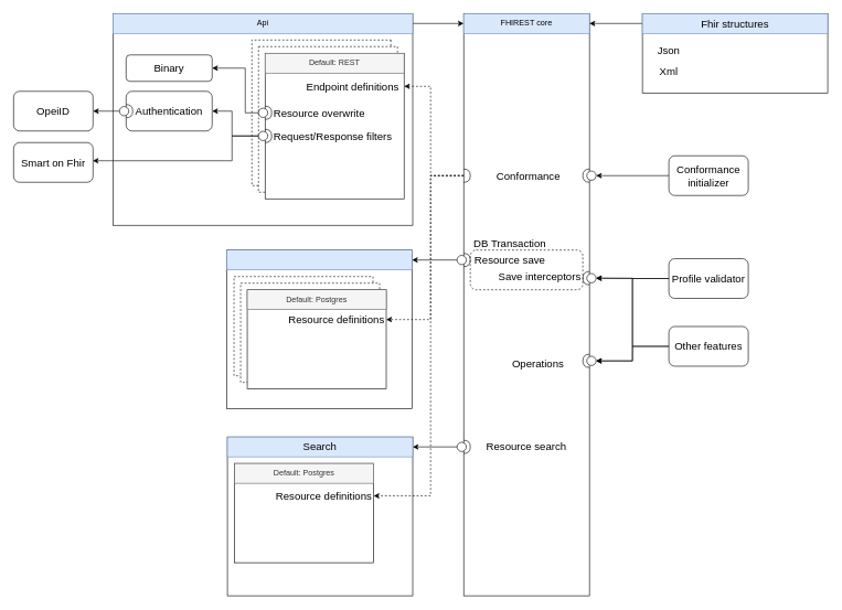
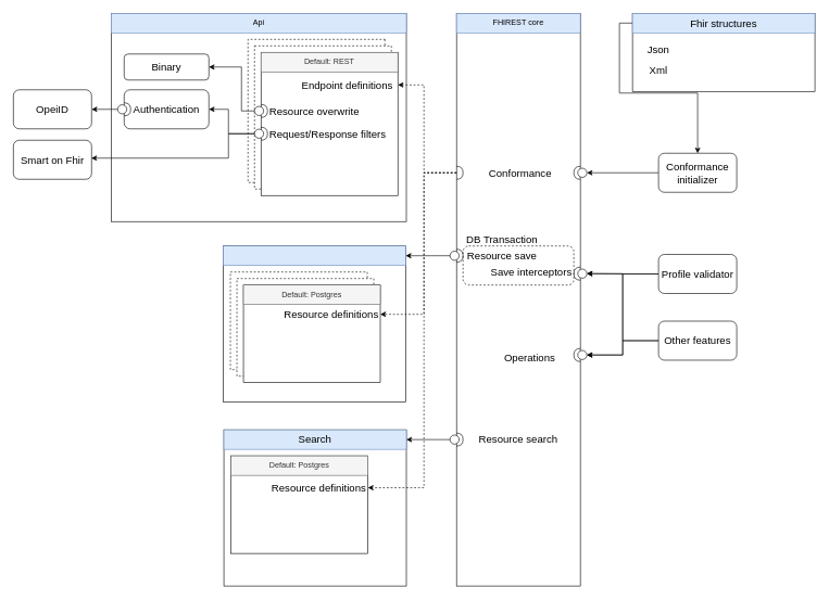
- <mxCell id="4" style="edgeStyle=orthogonalEdgeStyle;rounded=0;orthogonalLoop=1;jettySize=auto;html=1;exitX=1;exitY=0.5;exitDx=0;exitDy=0;entryX=0;entryY=0.5;entryDx=0;entryDy=0;fontSize=16;" edge="1" parent="1" source="5" target="6"><mxGeometry relative="1" as="geometry" /></mxCell>
- <mxCell id="69" style="edgeStyle=orthogonalEdgeStyle;rounded=0;orthogonalLoop=1;jettySize=auto;html=1;exitX=0;exitY=0.5;exitDx=0;exitDy=0;entryX=1;entryY=0.5;entryDx=0;entryDy=0;fontSize=16;" edge="1" parent="1" source="70" target="6"><mxGeometry relative="1" as="geometry" /></mxCell>
+ <mxCell id="69" style="edgeStyle=orthogonalEdgeStyle;rounded=0;orthogonalLoop=1;jettySize=auto;html=1;exitX=0;exitY=0.5;exitDx=0;exitDy=0;fontSize=16;" edge="1" parent="1" source="70" target="58"><mxGeometry relative="1" as="geometry" /></mxCell>
